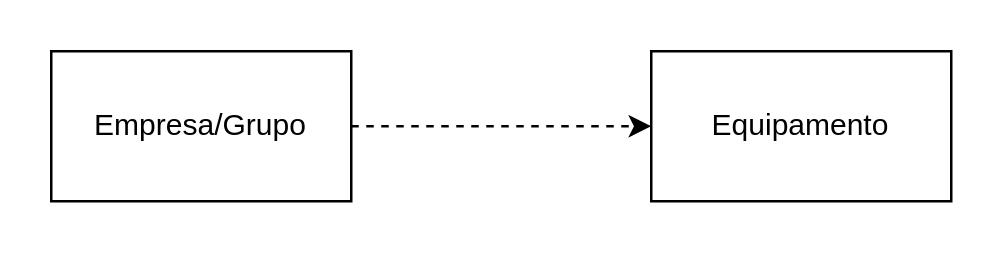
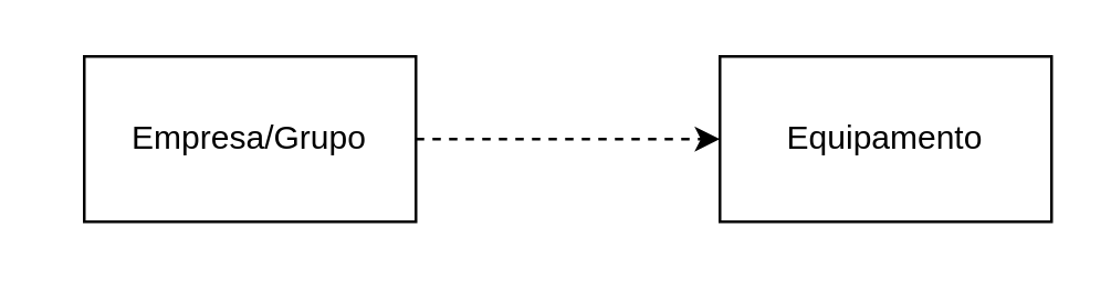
- <mxCell id="2" value="Empresa/Grupo" style="rounded=0;whiteSpace=wrap;html=1;" vertex="1" parent="1"><mxGeometry x="20" y="20" width="120" height="60" as="geometry" /></mxCell>
+ <mxCell id="2" value="Empresa/Grupo" style="rounded=0;whiteSpace=wrap;html=1;" vertex="1" parent="1"><mxGeometry x="30" y="20" width="120" height="60" as="geometry" /></mxCell>
